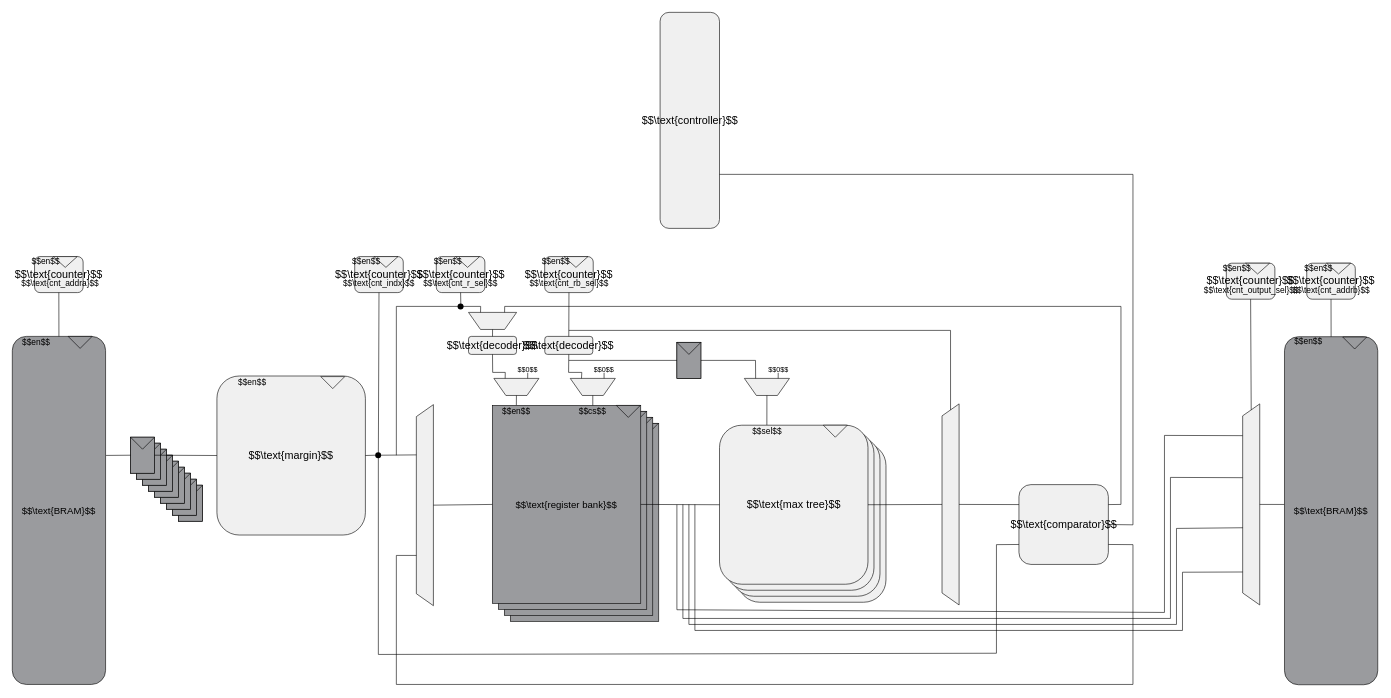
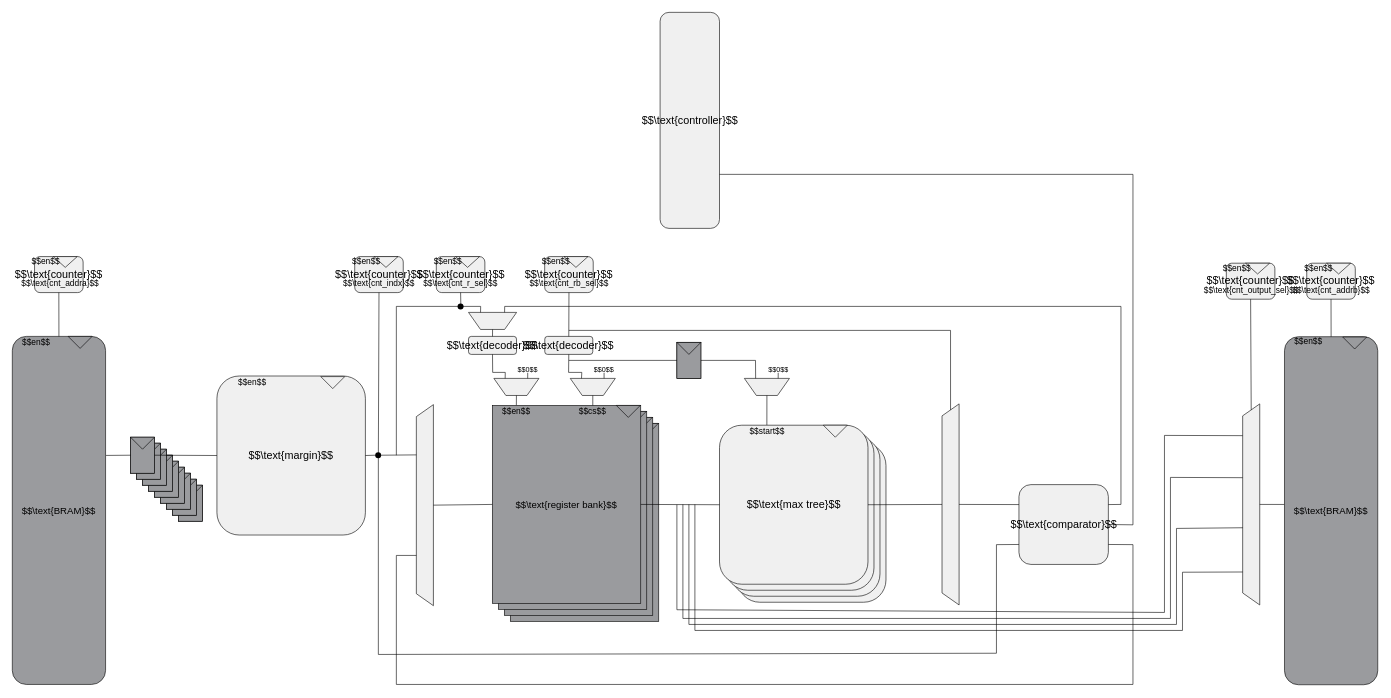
- <mxCell id="88" value="&lt;font style=&quot;font-size: 14px;&quot;&gt;$$sel$$&lt;/font&gt;" style="text;html=1;align=center;verticalAlign=middle;whiteSpace=wrap;rounded=0;" parent="1" vertex="1"><mxGeometry x="1247.5" y="703" width="60" height="30" as="geometry" /></mxCell>
+ <mxCell id="88" value="&lt;font style=&quot;font-size: 14px;&quot;&gt;$$start$$&lt;/font&gt;" style="text;html=1;align=center;verticalAlign=middle;whiteSpace=wrap;rounded=0;" parent="1" vertex="1"><mxGeometry x="1247.5" y="703" width="60" height="30" as="geometry" /></mxCell>
